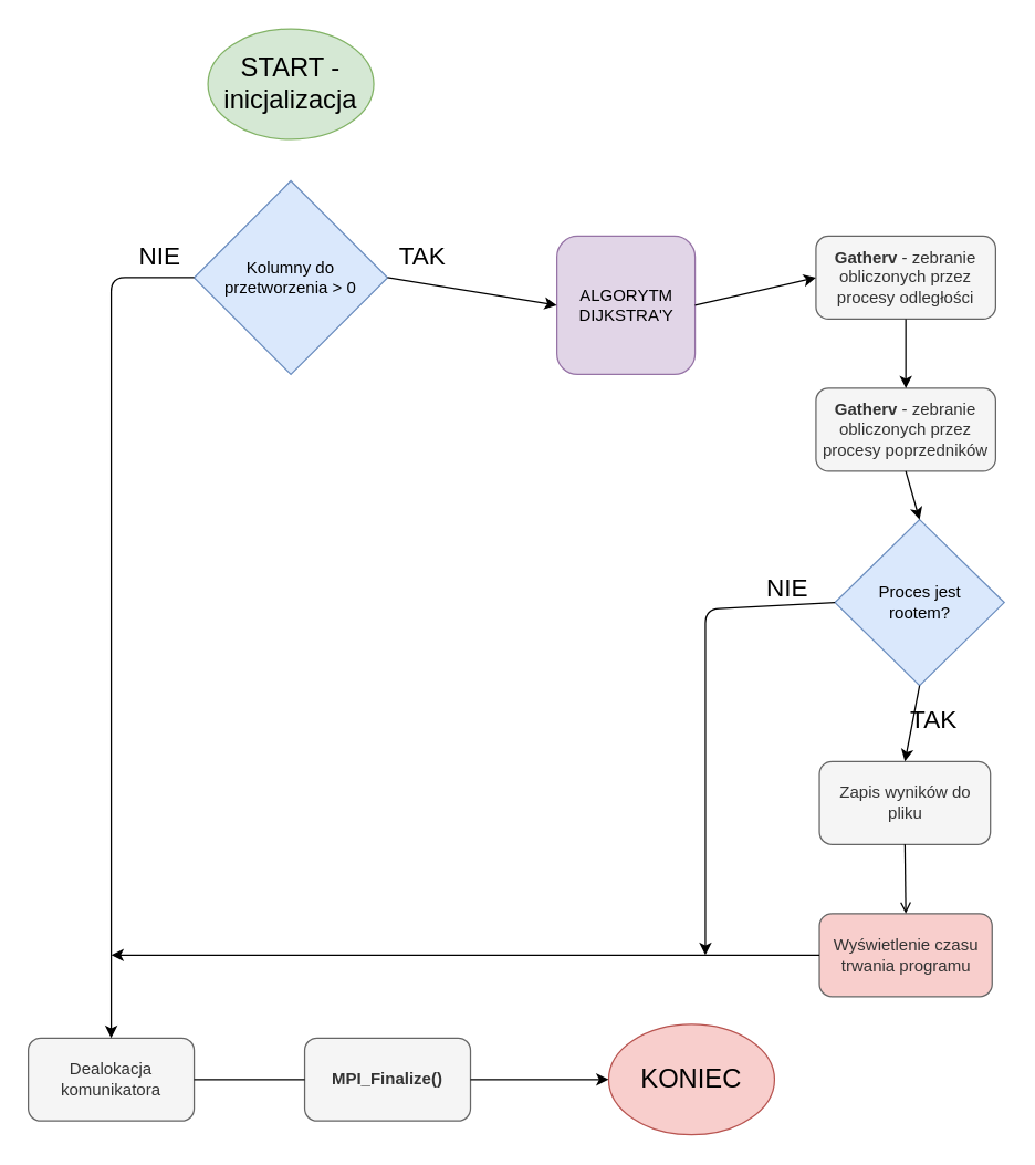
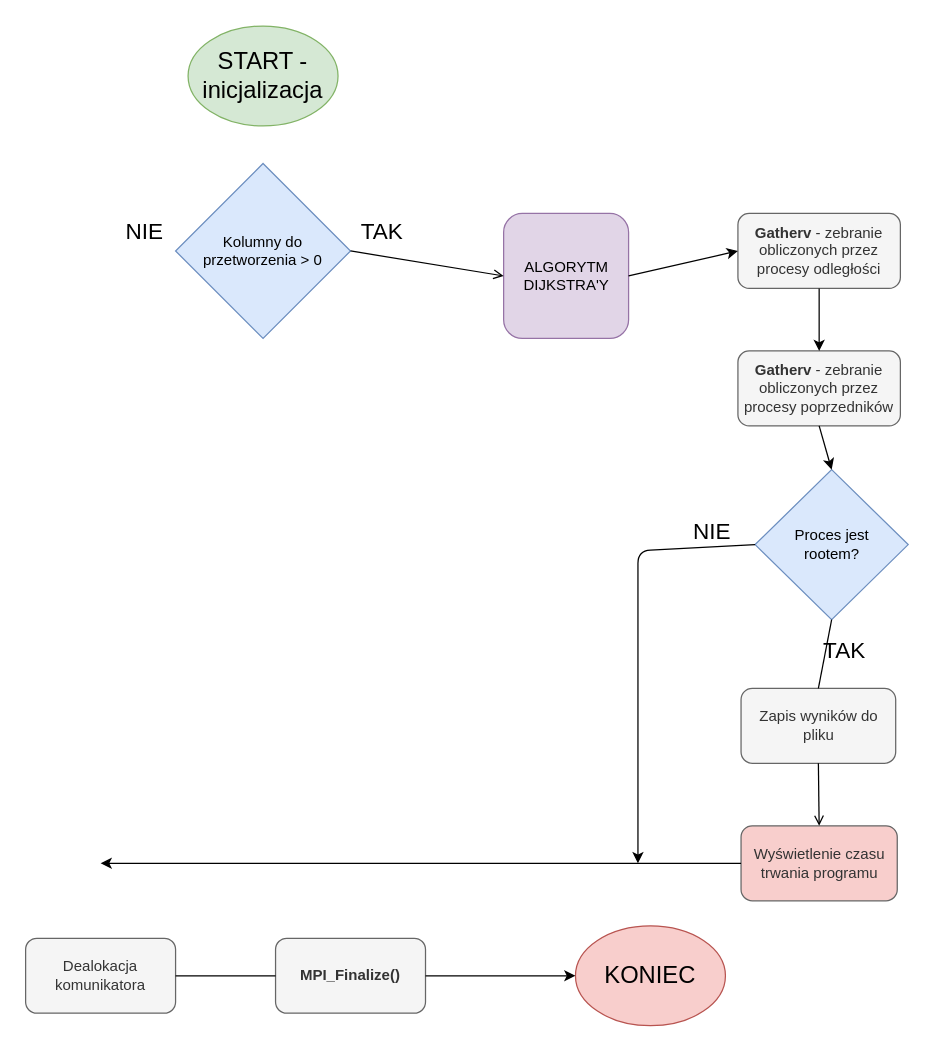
- <mxCell id="25" value="" style="endArrow=classic;html=1;exitX=1;exitY=0.5;exitDx=0;exitDy=0;entryX=0;entryY=0.5;entryDx=0;entryDy=0;" parent="1" source="4" target="22" edge="1"><mxGeometry width="50" height="50" relative="1" as="geometry"><mxPoint x="300" y="240" as="sourcePoint" /><mxPoint x="350" y="190" as="targetPoint" /></mxGeometry></mxCell>
+ <mxCell id="25" value="" style="endArrow=open;html=1;exitX=1;exitY=0.5;exitDx=0;exitDy=0;entryX=0;entryY=0.5;entryDx=0;entryDy=0;" parent="1" source="4" target="22" edge="1"><mxGeometry width="50" height="50" relative="1" as="geometry"><mxPoint x="300" y="240" as="sourcePoint" /><mxPoint x="350" y="190" as="targetPoint" /></mxGeometry></mxCell>
- <mxCell id="7" value="" style="endArrow=classic;html=1;exitX=0;exitY=0.5;exitDx=0;exitDy=0;entryX=0.5;entryY=0;entryDx=0;entryDy=0;" parent="1" source="4" target="3" edge="1"><mxGeometry width="50" height="50" relative="1" as="geometry"><mxPoint x="50" y="380" as="sourcePoint" /><mxPoint x="200" y="740" as="targetPoint" /><Array as="points"><mxPoint x="80" y="200" /><mxPoint x="80" y="730" /></Array></mxGeometry></mxCell>
- <mxCell id="15" value="" style="endArrow=classic;html=1;entryX=0.5;entryY=0;entryDx=0;entryDy=0;exitX=0.5;exitY=1;exitDx=0;exitDy=0;" parent="1" source="13" target="10" edge="1"><mxGeometry width="50" height="50" relative="1" as="geometry"><mxPoint x="200" y="580" as="sourcePoint" /><mxPoint x="250" y="530" as="targetPoint" /></mxGeometry></mxCell>
+ <mxCell id="15" value="" style="endArrow=none;html=1;entryX=0.5;entryY=0;entryDx=0;entryDy=0;exitX=0.5;exitY=1;exitDx=0;exitDy=0;" parent="1" source="13" target="10" edge="1"><mxGeometry width="50" height="50" relative="1" as="geometry"><mxPoint x="200" y="580" as="sourcePoint" /><mxPoint x="250" y="530" as="targetPoint" /></mxGeometry></mxCell>
- <mxCell id="6" value="KONIEC" style="ellipse;whiteSpace=wrap;html=1;fillColor=#f8cecc;strokeColor=#b85450;fontSize=19;" parent="1" vertex="1"><mxGeometry x="440" y="740" width="120" height="80" as="geometry" /></mxCell>
+ <mxCell id="6" value="KONIEC" style="ellipse;whiteSpace=wrap;html=1;fillColor=#f8cecc;strokeColor=#b85450;fontSize=19;" parent="1" vertex="1"><mxGeometry x="460" y="740" width="120" height="80" as="geometry" /></mxCell>
